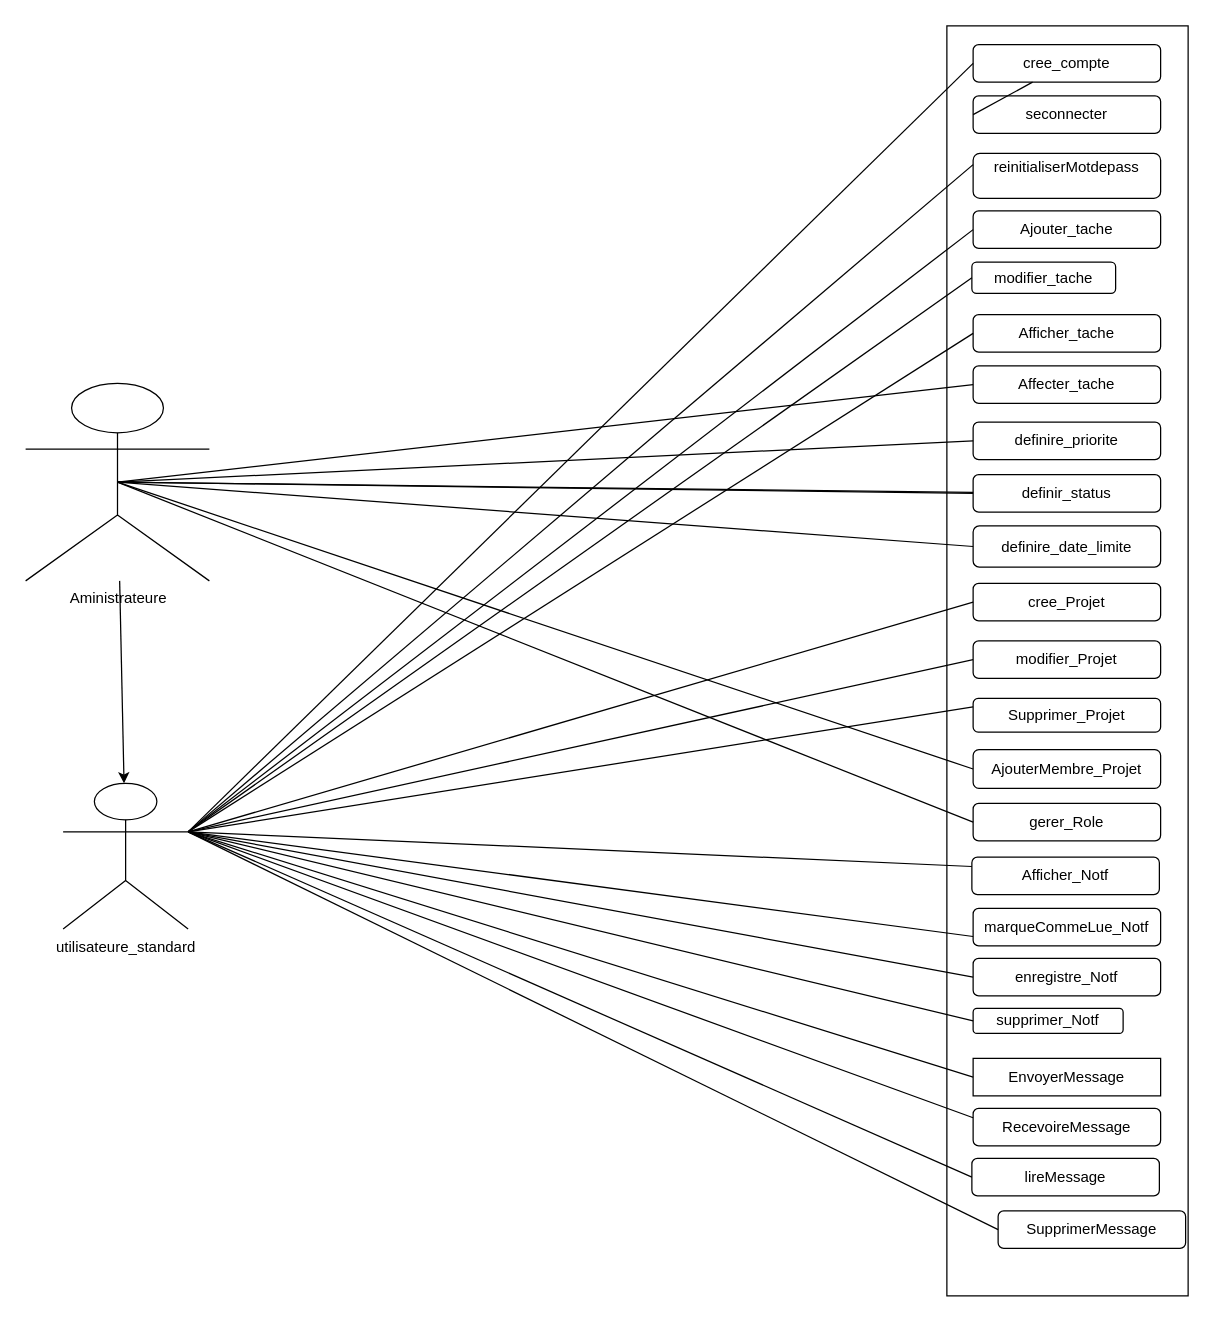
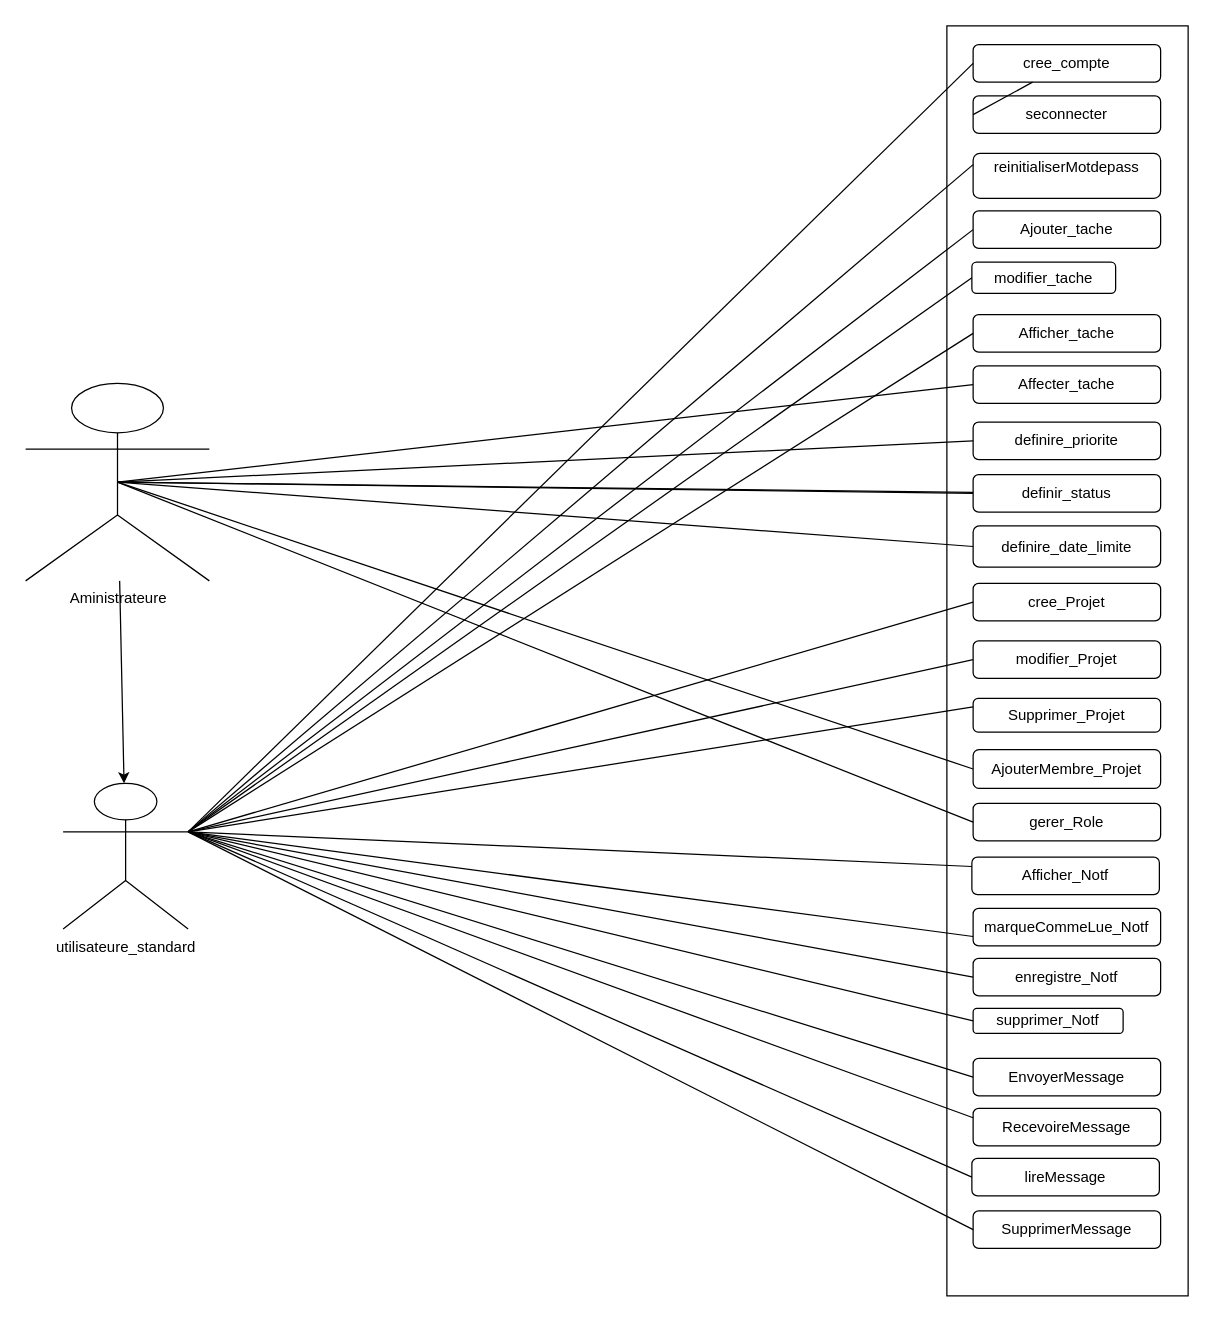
- <mxCell id="45" value="EnvoyerMessage" style="whiteSpace=wrap;html=1;rounded=0;" parent="1" vertex="1"><mxGeometry x="778" y="846" width="150" height="30" as="geometry" /></mxCell>
+ <mxCell id="45" value="EnvoyerMessage" style="rounded=1;whiteSpace=wrap;html=1;" parent="1" vertex="1"><mxGeometry x="778" y="846" width="150" height="30" as="geometry" /></mxCell>
- <mxCell id="48" value="SupprimerMessage" style="rounded=1;whiteSpace=wrap;html=1;" parent="1" vertex="1"><mxGeometry x="798" y="968" width="150" height="30" as="geometry" /></mxCell>
+ <mxCell id="48" value="SupprimerMessage" style="rounded=1;whiteSpace=wrap;html=1;" parent="1" vertex="1"><mxGeometry x="778" y="968" width="150" height="30" as="geometry" /></mxCell>
